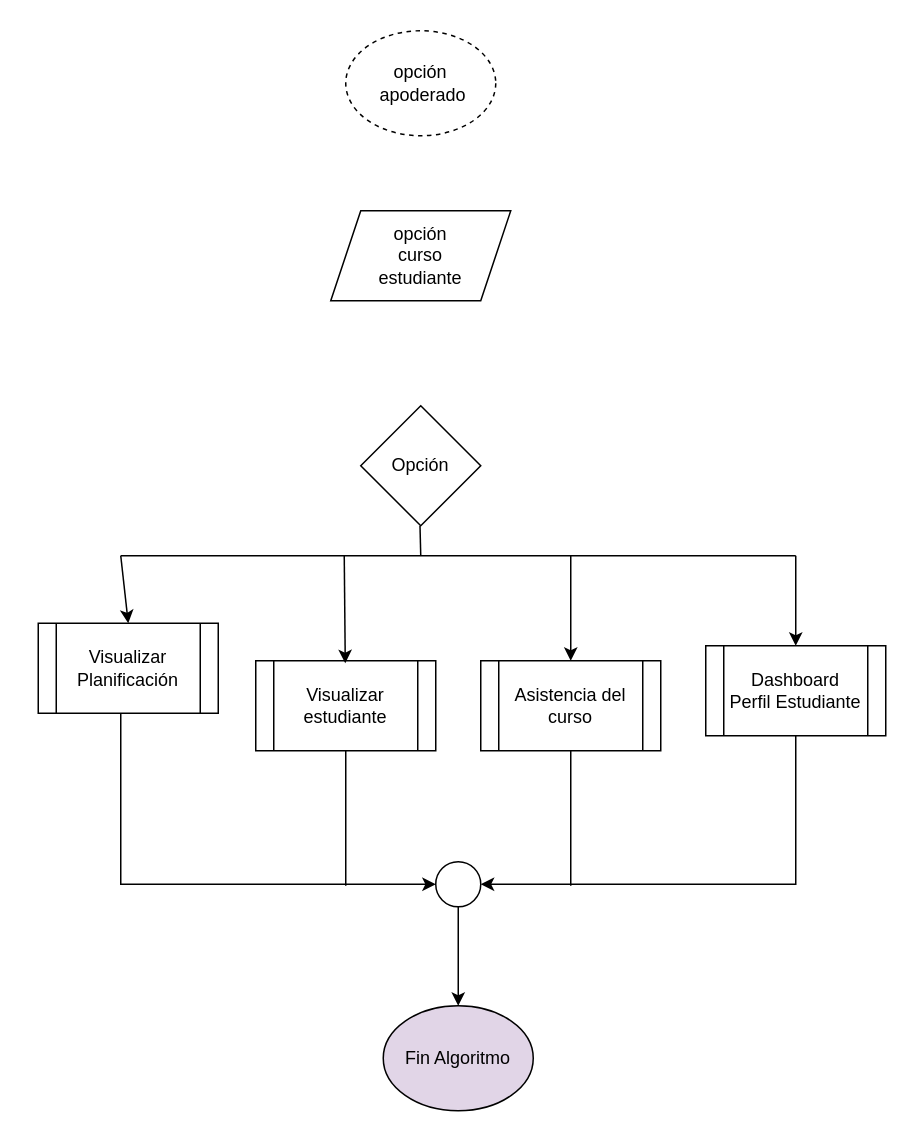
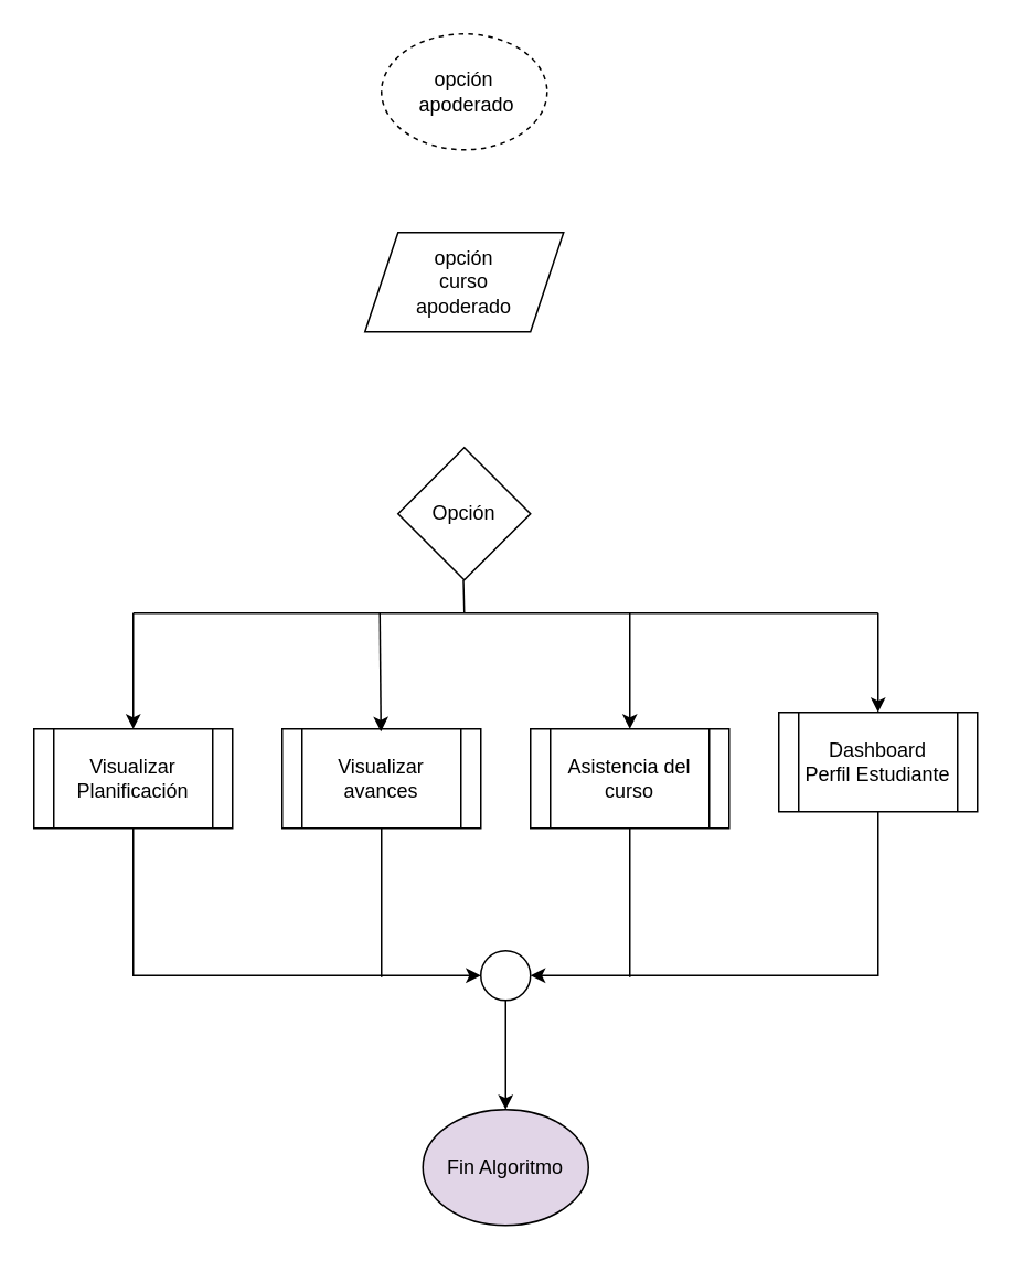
- <mxCell id="3" value="opción&lt;br&gt;curso&lt;br&gt;estudiante" style="shape=parallelogram;perimeter=parallelogramPerimeter;whiteSpace=wrap;html=1;fixedSize=1;" parent="1" vertex="1"><mxGeometry x="220" y="140" width="120" height="60" as="geometry" /></mxCell>
+ <mxCell id="3" value="opción&lt;br&gt;curso&lt;br&gt;apoderado" style="shape=parallelogram;perimeter=parallelogramPerimeter;whiteSpace=wrap;html=1;fixedSize=1;" parent="1" vertex="1"><mxGeometry x="220" y="140" width="120" height="60" as="geometry" /></mxCell>
- <mxCell id="6" value="Visualizar Planificación" style="shape=process;whiteSpace=wrap;html=1;backgroundOutline=1;" parent="1" vertex="1"><mxGeometry x="25" y="415" width="120" height="60" as="geometry" /></mxCell>
+ <mxCell id="6" value="Visualizar Planificación" style="shape=process;whiteSpace=wrap;html=1;backgroundOutline=1;" parent="1" vertex="1"><mxGeometry x="20" y="440" width="120" height="60" as="geometry" /></mxCell>
- <mxCell id="7" value="Visualizar estudiante" style="shape=process;whiteSpace=wrap;html=1;backgroundOutline=1;" parent="1" vertex="1"><mxGeometry x="170" y="440" width="120" height="60" as="geometry" /></mxCell>
+ <mxCell id="7" value="Visualizar avances" style="shape=process;whiteSpace=wrap;html=1;backgroundOutline=1;" parent="1" vertex="1"><mxGeometry x="170" y="440" width="120" height="60" as="geometry" /></mxCell>
